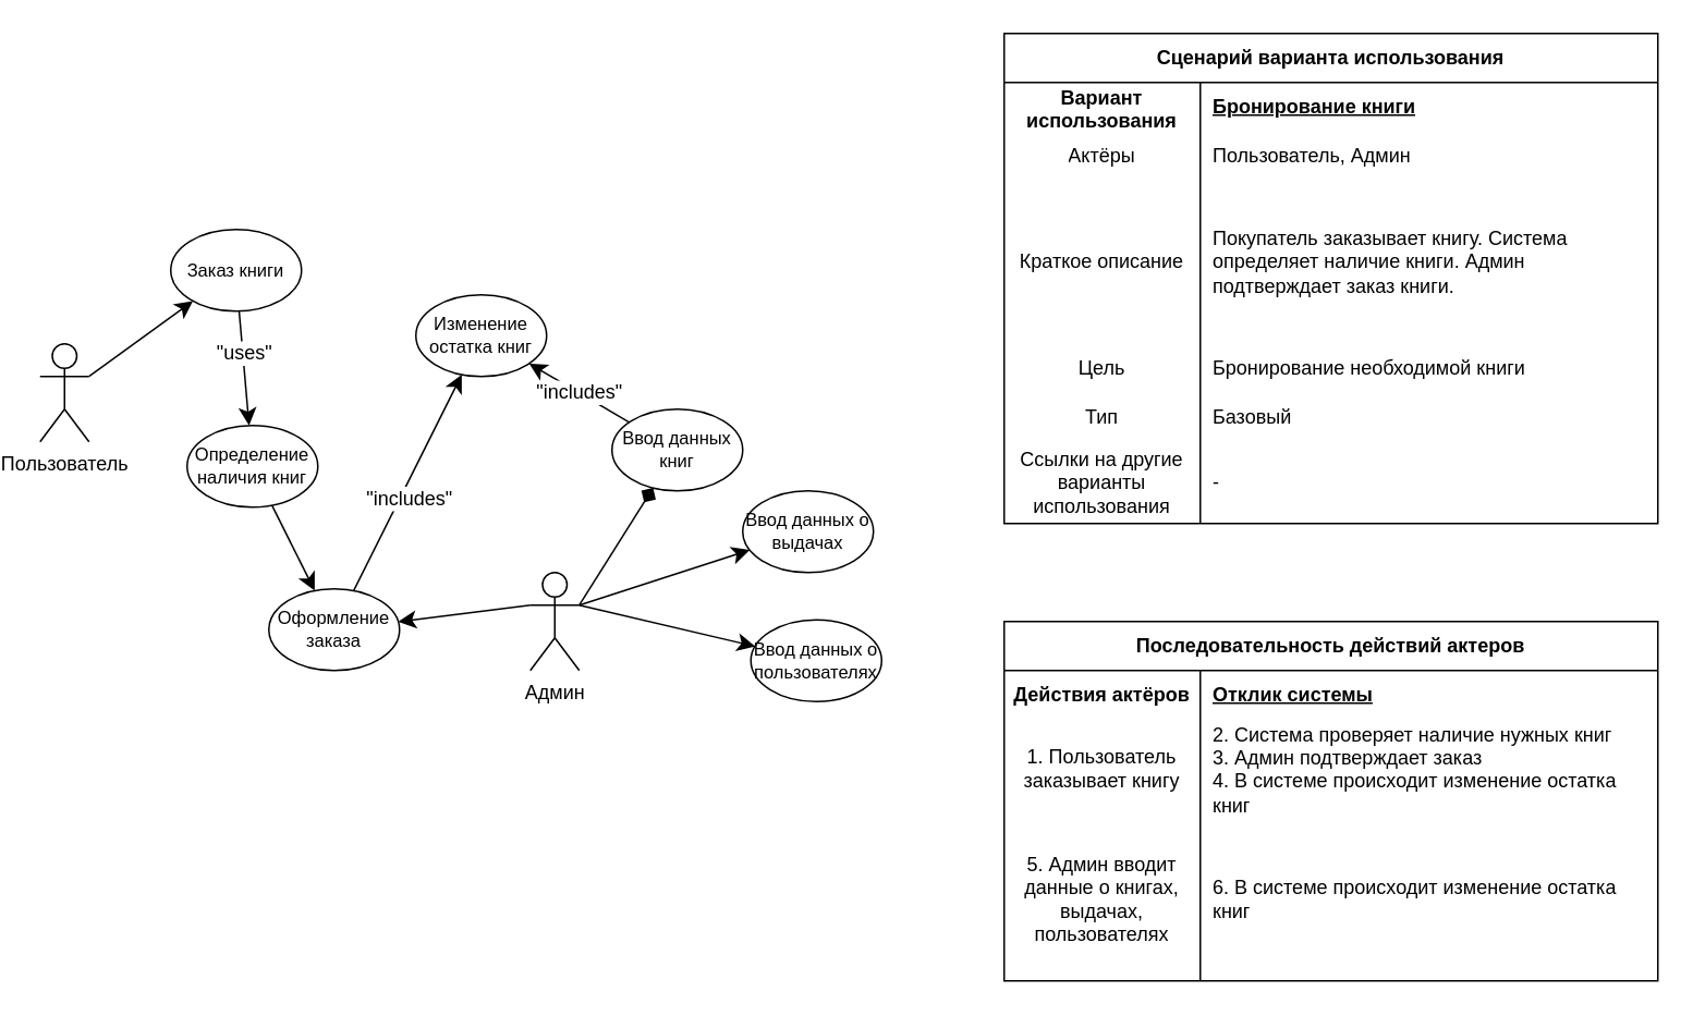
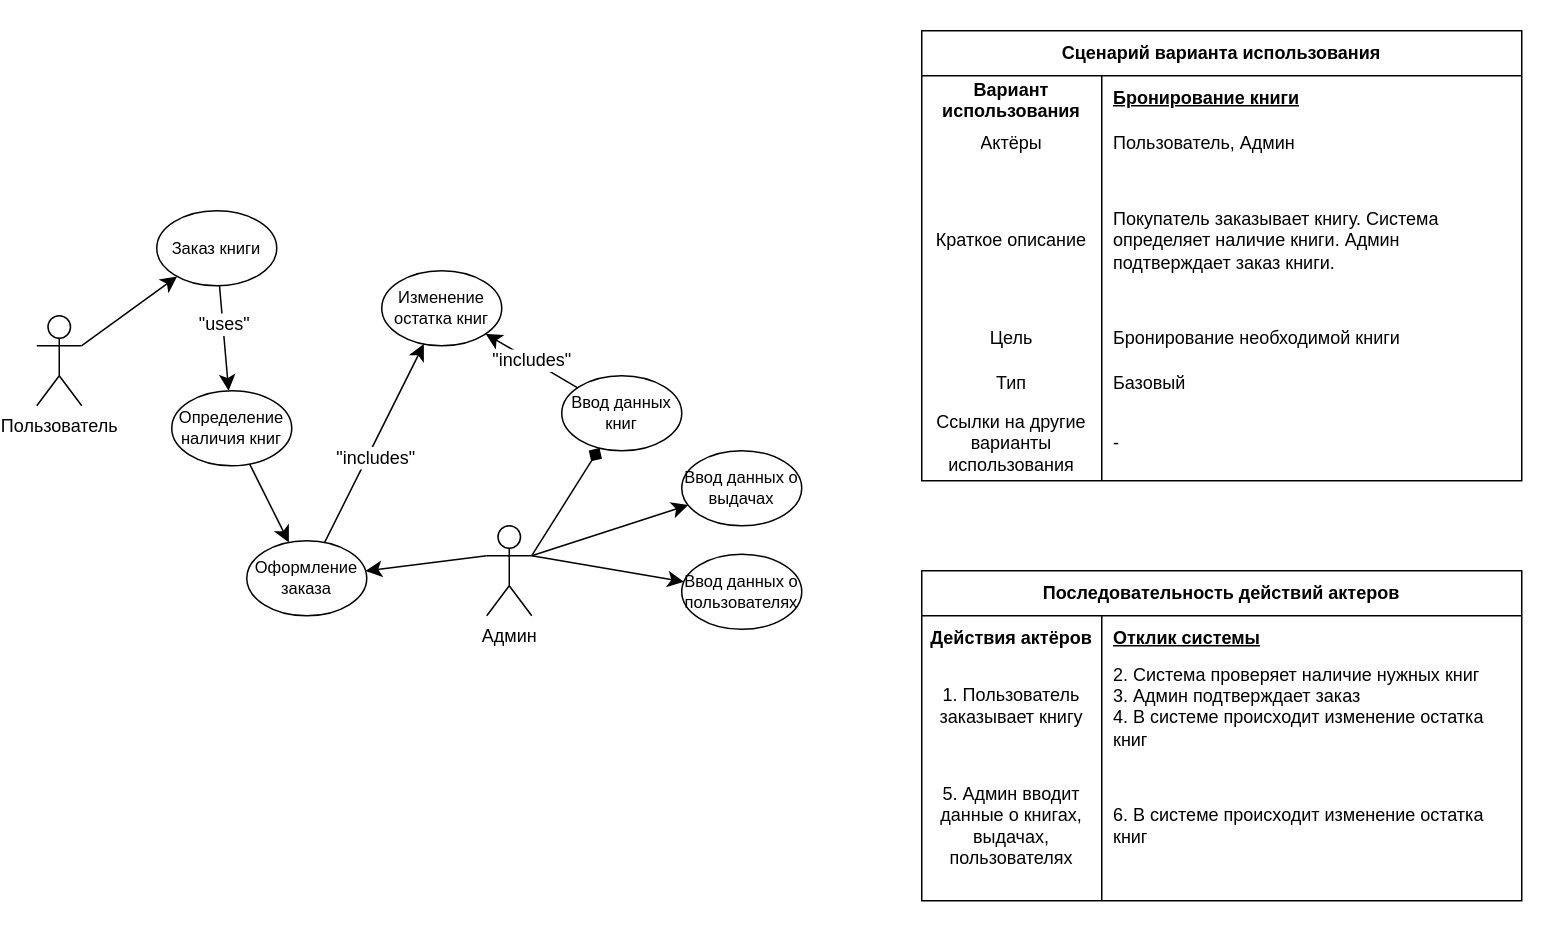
- <mxCell id="21" value="Ввод данных о пользователях" style="ellipse;whiteSpace=wrap;html=1;fontSize=11;" vertex="1" parent="1"><mxGeometry x="455" y="379" width="80" height="50" as="geometry" /></mxCell>
+ <mxCell id="21" value="Ввод данных о пользователях" style="ellipse;whiteSpace=wrap;html=1;fontSize=11;" vertex="1" parent="1"><mxGeometry x="450" y="369" width="80" height="50" as="geometry" /></mxCell>
